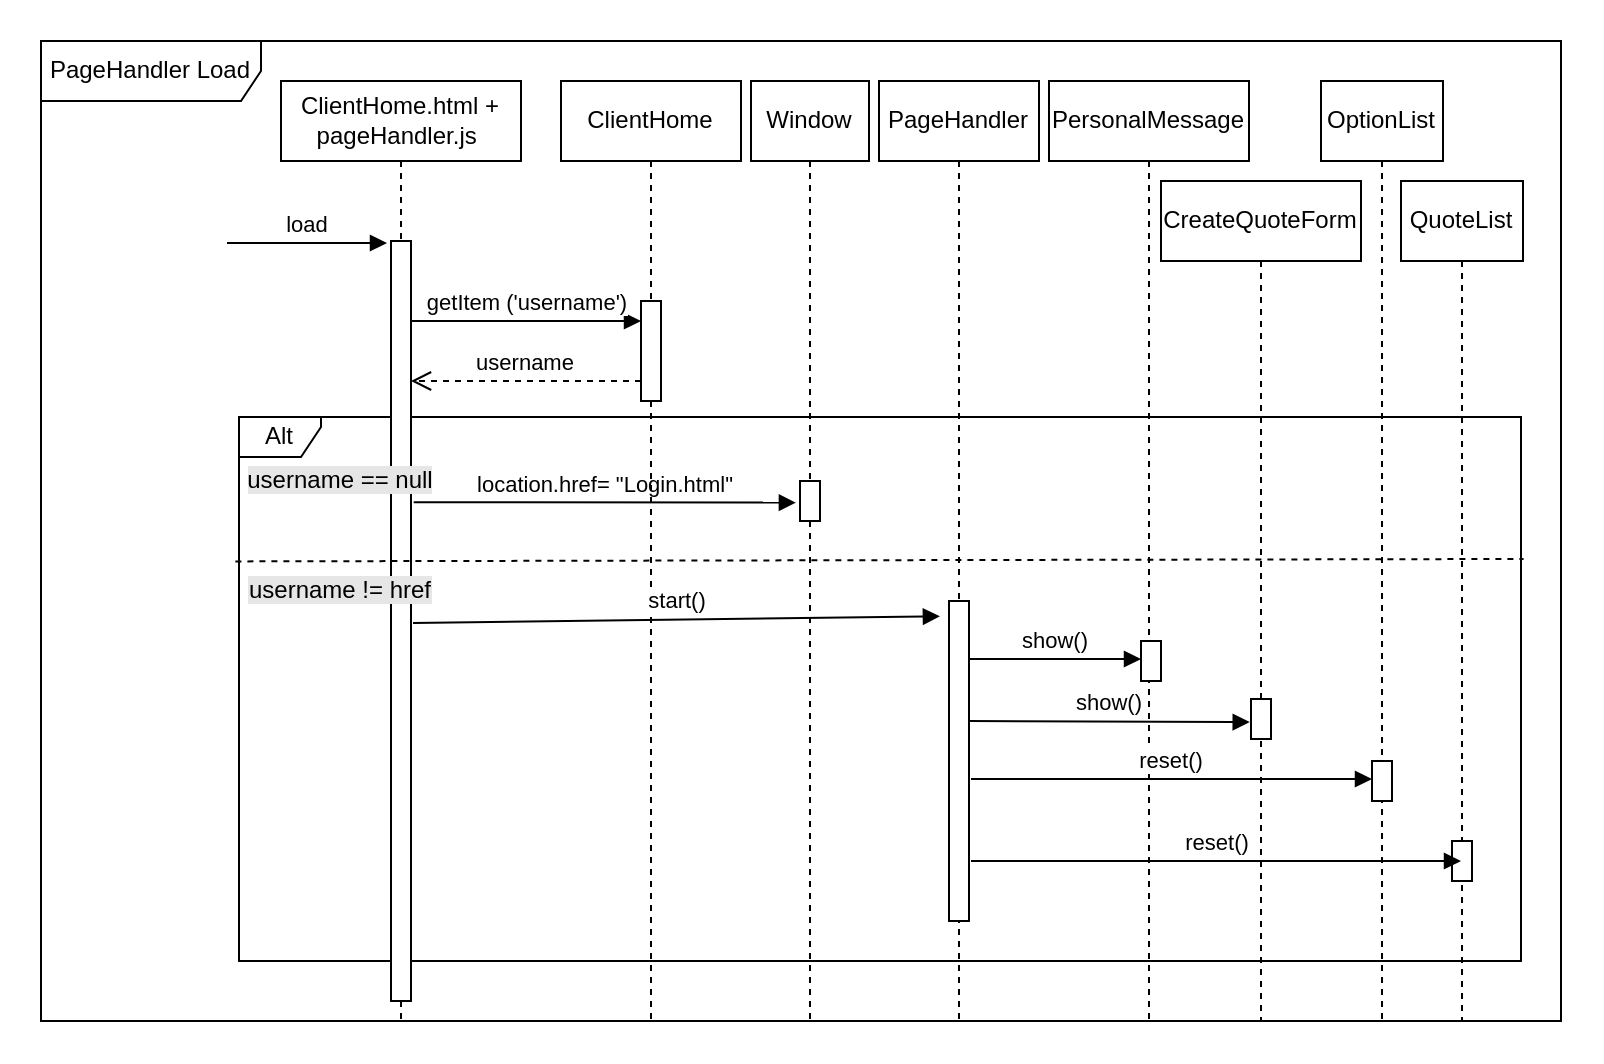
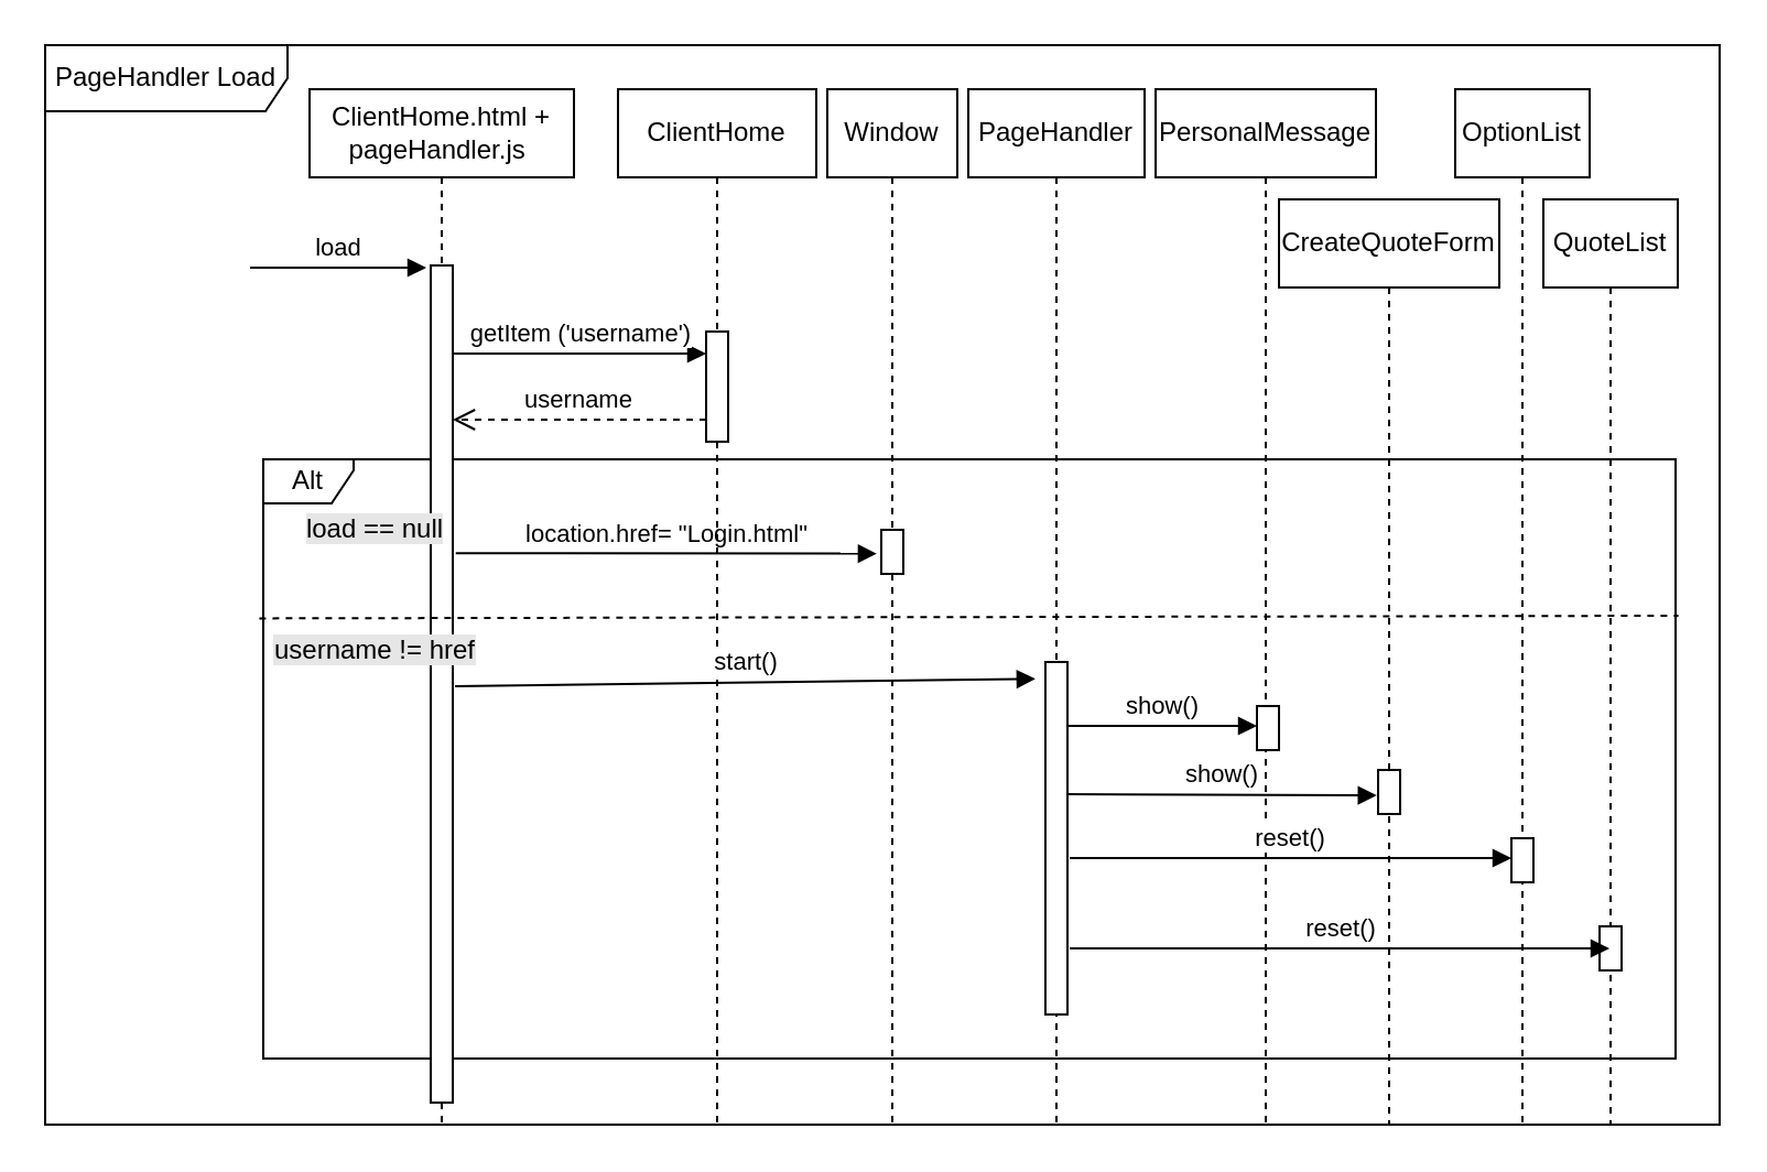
- <mxCell id="13" value="&lt;span style=&quot;background-color: rgb(230, 230, 230);&quot;&gt;username == null&lt;/span&gt;" style="text;html=1;strokeColor=none;fillColor=none;align=center;verticalAlign=middle;whiteSpace=wrap;rounded=0;" vertex="1" parent="1"><mxGeometry x="115" y="225" width="110" height="30" as="geometry" /></mxCell>
+ <mxCell id="13" value="&lt;span style=&quot;background-color: rgb(230, 230, 230);&quot;&gt;load == null&lt;/span&gt;" style="text;html=1;strokeColor=none;fillColor=none;align=center;verticalAlign=middle;whiteSpace=wrap;rounded=0;" vertex="1" parent="1"><mxGeometry x="115" y="225" width="110" height="30" as="geometry" /></mxCell>
